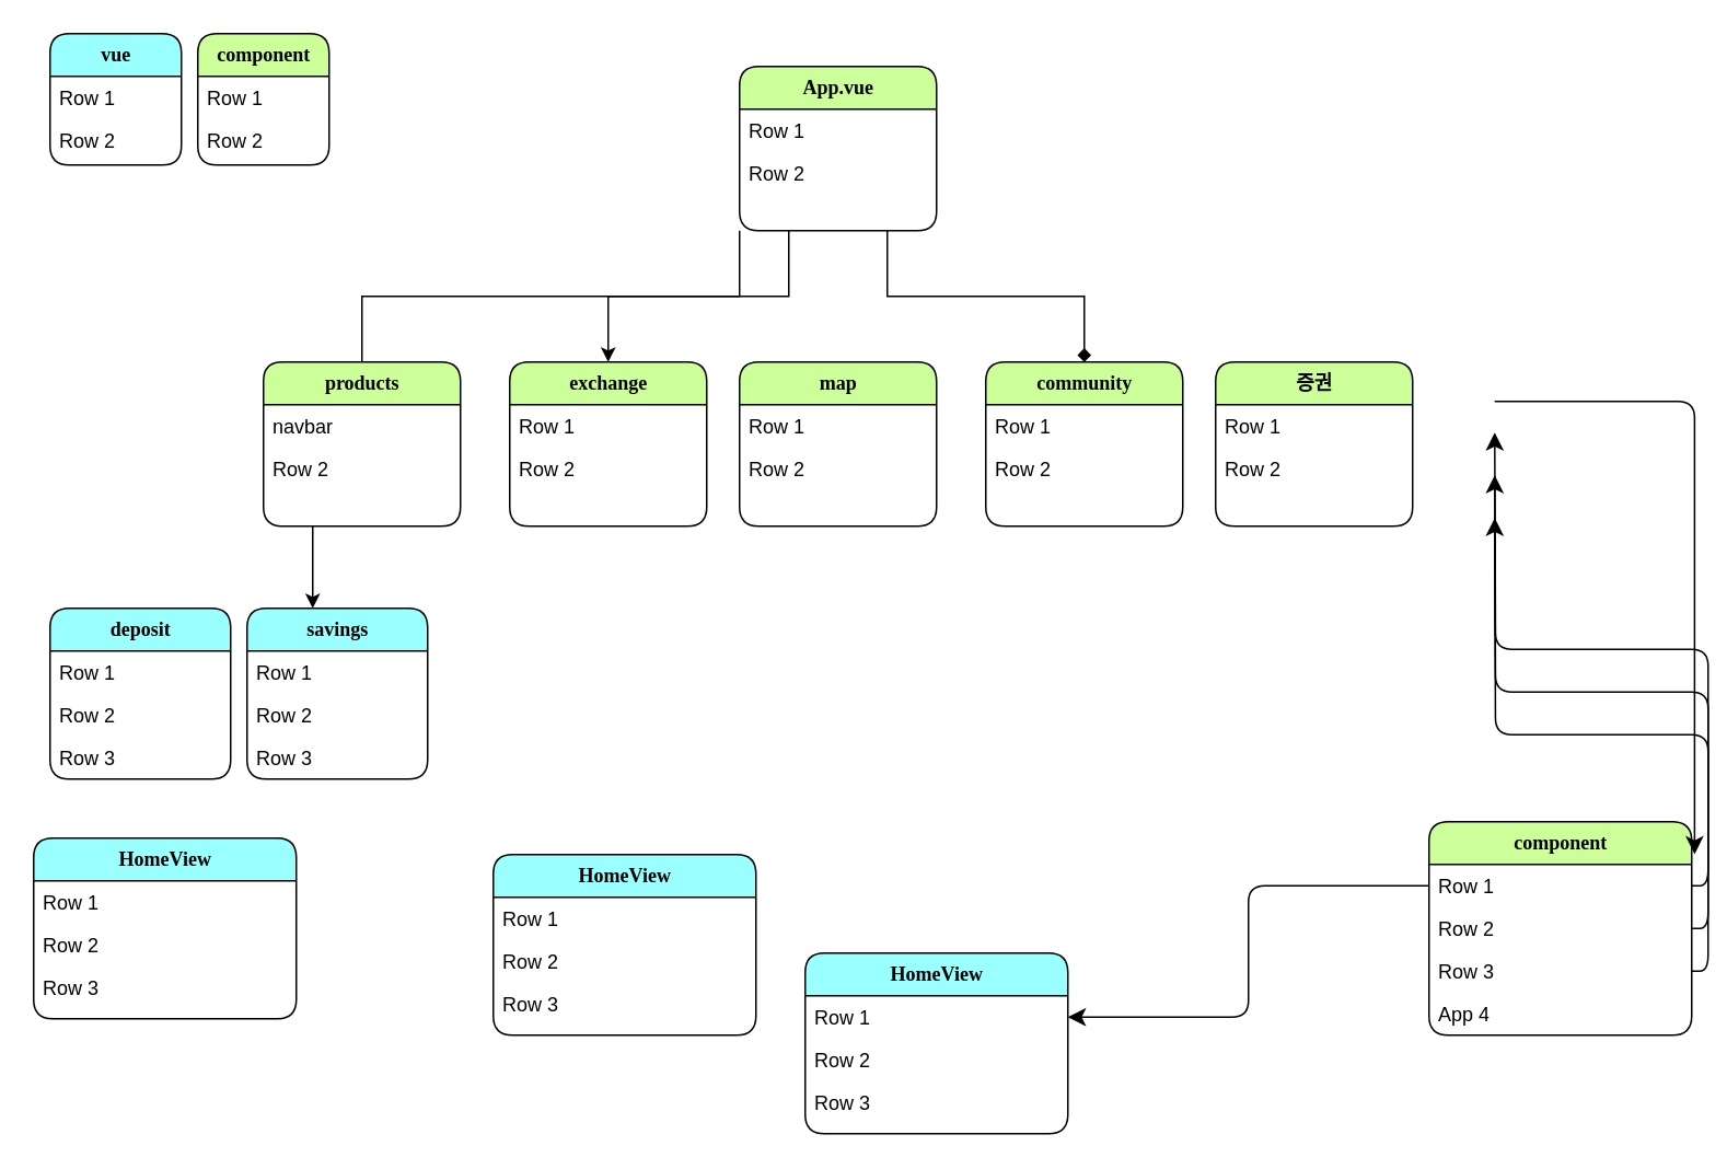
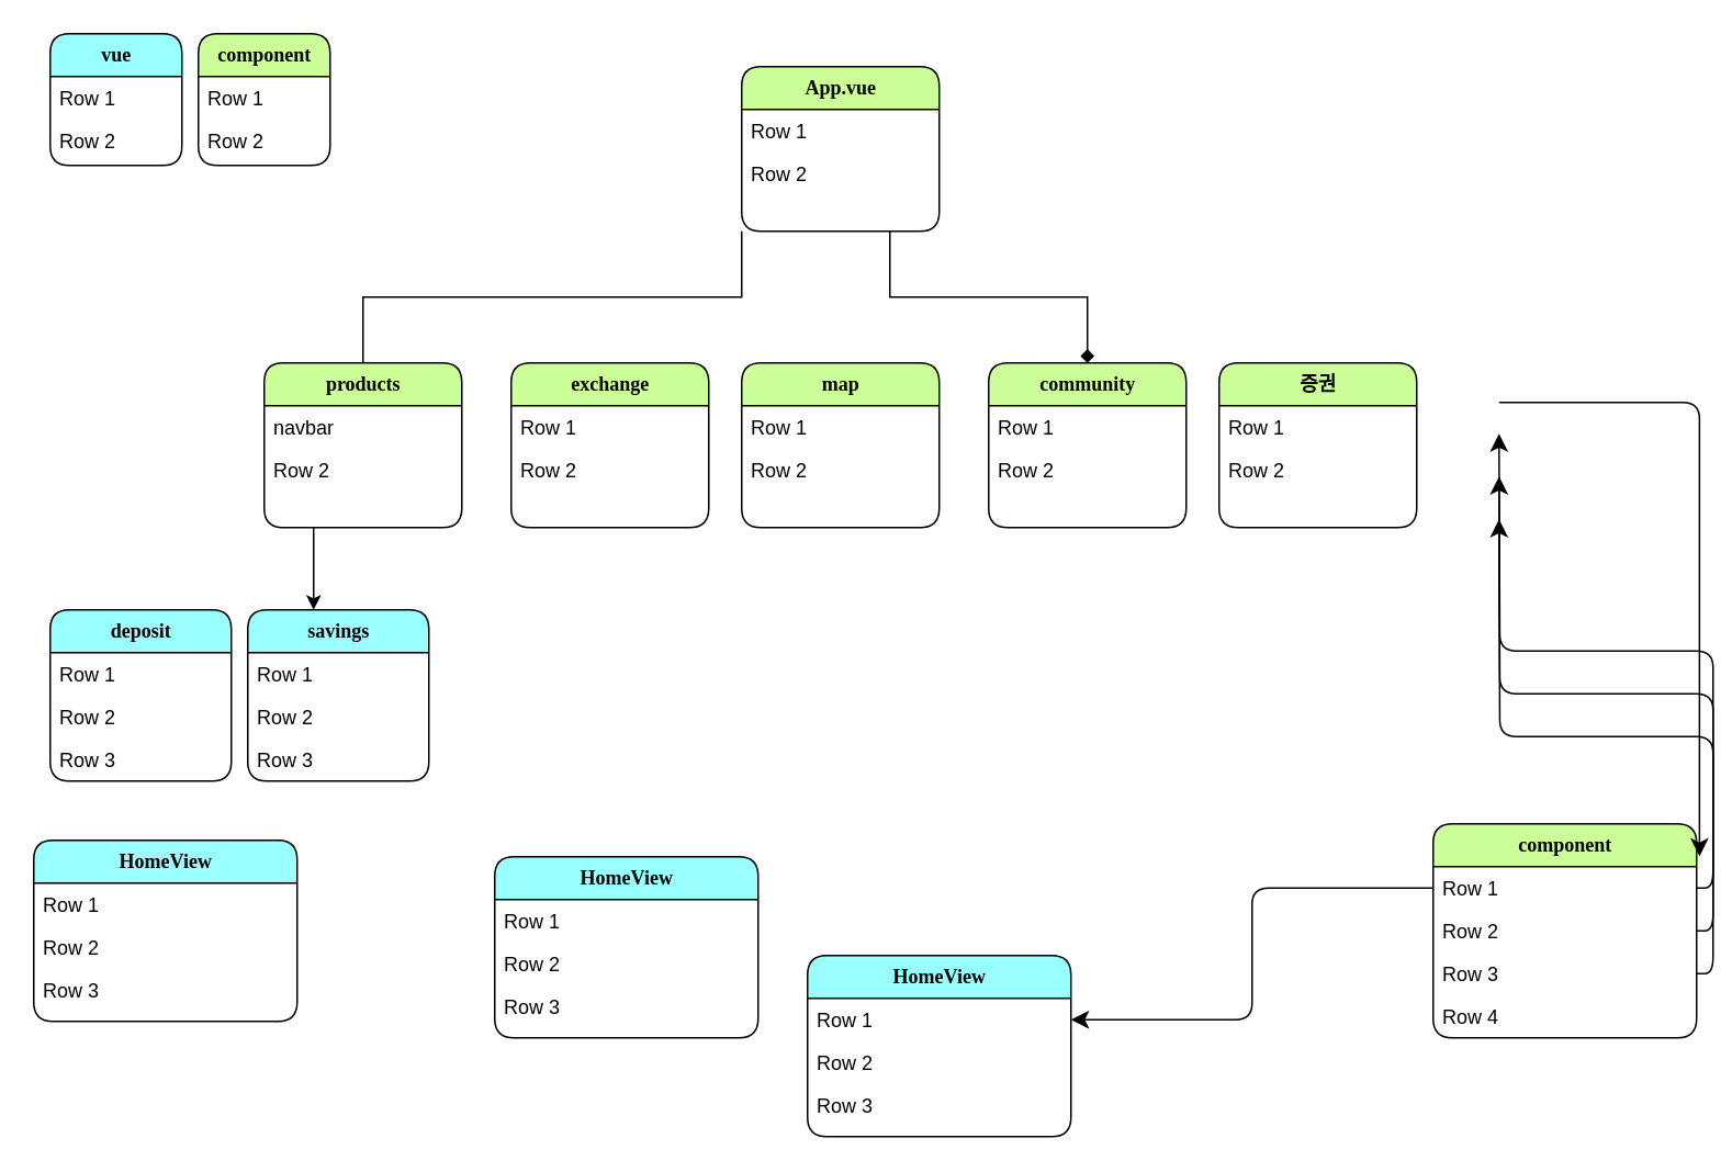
- <mxCell id="34" style="edgeStyle=orthogonalEdgeStyle;rounded=0;orthogonalLoop=1;jettySize=auto;html=1;exitX=0.25;exitY=1;exitDx=0;exitDy=0;entryX=0.5;entryY=0;entryDx=0;entryDy=0;fontFamily=Helvetica;fontSize=12;fontColor=default;" edge="1" parent="1" source="37" target="47"><mxGeometry relative="1" as="geometry" /></mxCell>
- <mxCell id="10" value="App 4" style="text;html=1;strokeColor=none;fillColor=none;spacingLeft=4;spacingRight=4;whiteSpace=wrap;overflow=hidden;rotatable=0;points=[[0,0.5],[1,0.5]];portConstraint=eastwest;" parent="6" vertex="1"><mxGeometry y="104" width="160" height="26" as="geometry" /></mxCell>
+ <mxCell id="10" value="Row 4" style="text;html=1;strokeColor=none;fillColor=none;spacingLeft=4;spacingRight=4;whiteSpace=wrap;overflow=hidden;rotatable=0;points=[[0,0.5],[1,0.5]];portConstraint=eastwest;" parent="6" vertex="1"><mxGeometry y="104" width="160" height="26" as="geometry" /></mxCell>
